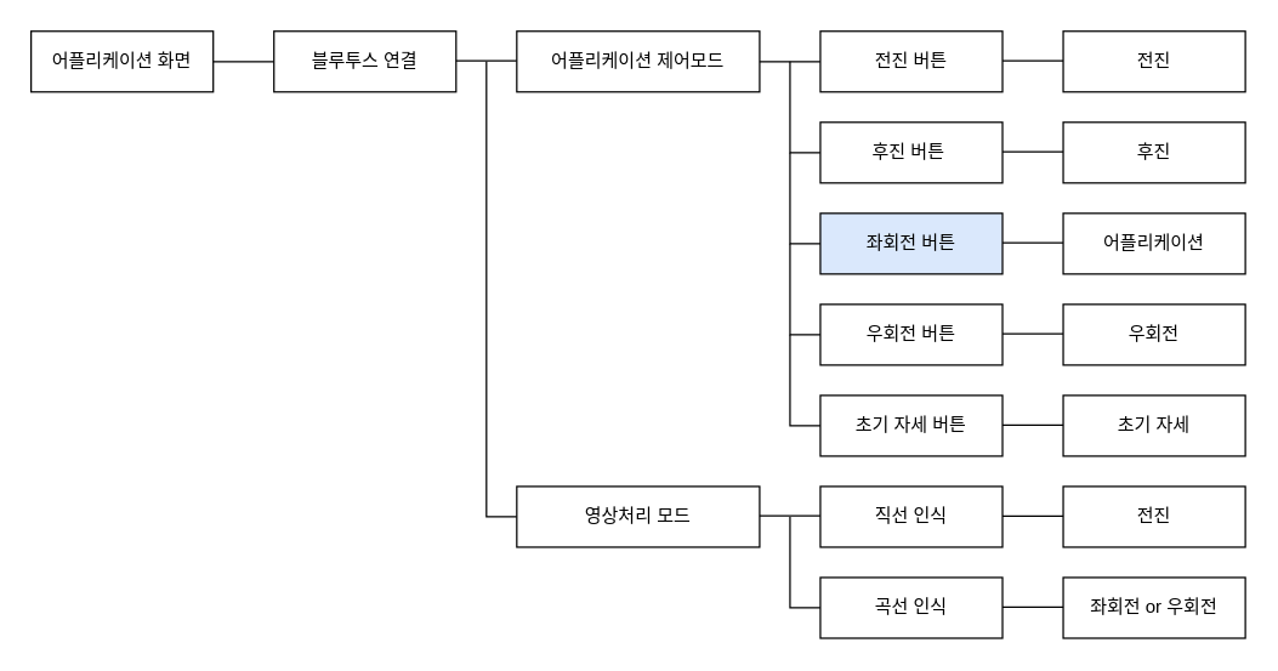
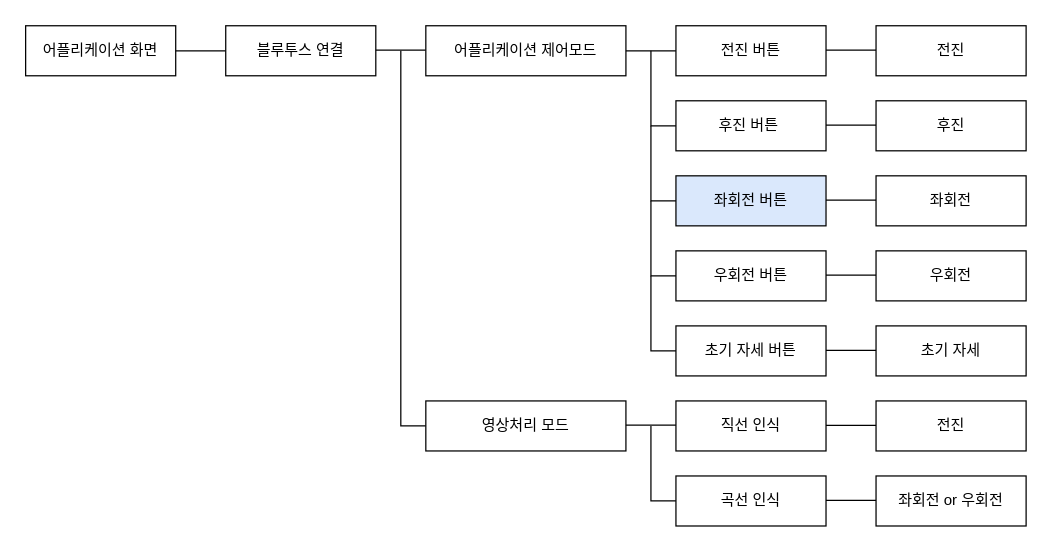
- <mxCell id="25" value="어플리케이션" style="rounded=0;whiteSpace=wrap;html=1;" vertex="1" parent="1"><mxGeometry x="700" y="140" width="120" height="40" as="geometry" /></mxCell>
+ <mxCell id="25" value="좌회전" style="rounded=0;whiteSpace=wrap;html=1;" vertex="1" parent="1"><mxGeometry x="700" y="140" width="120" height="40" as="geometry" /></mxCell>
